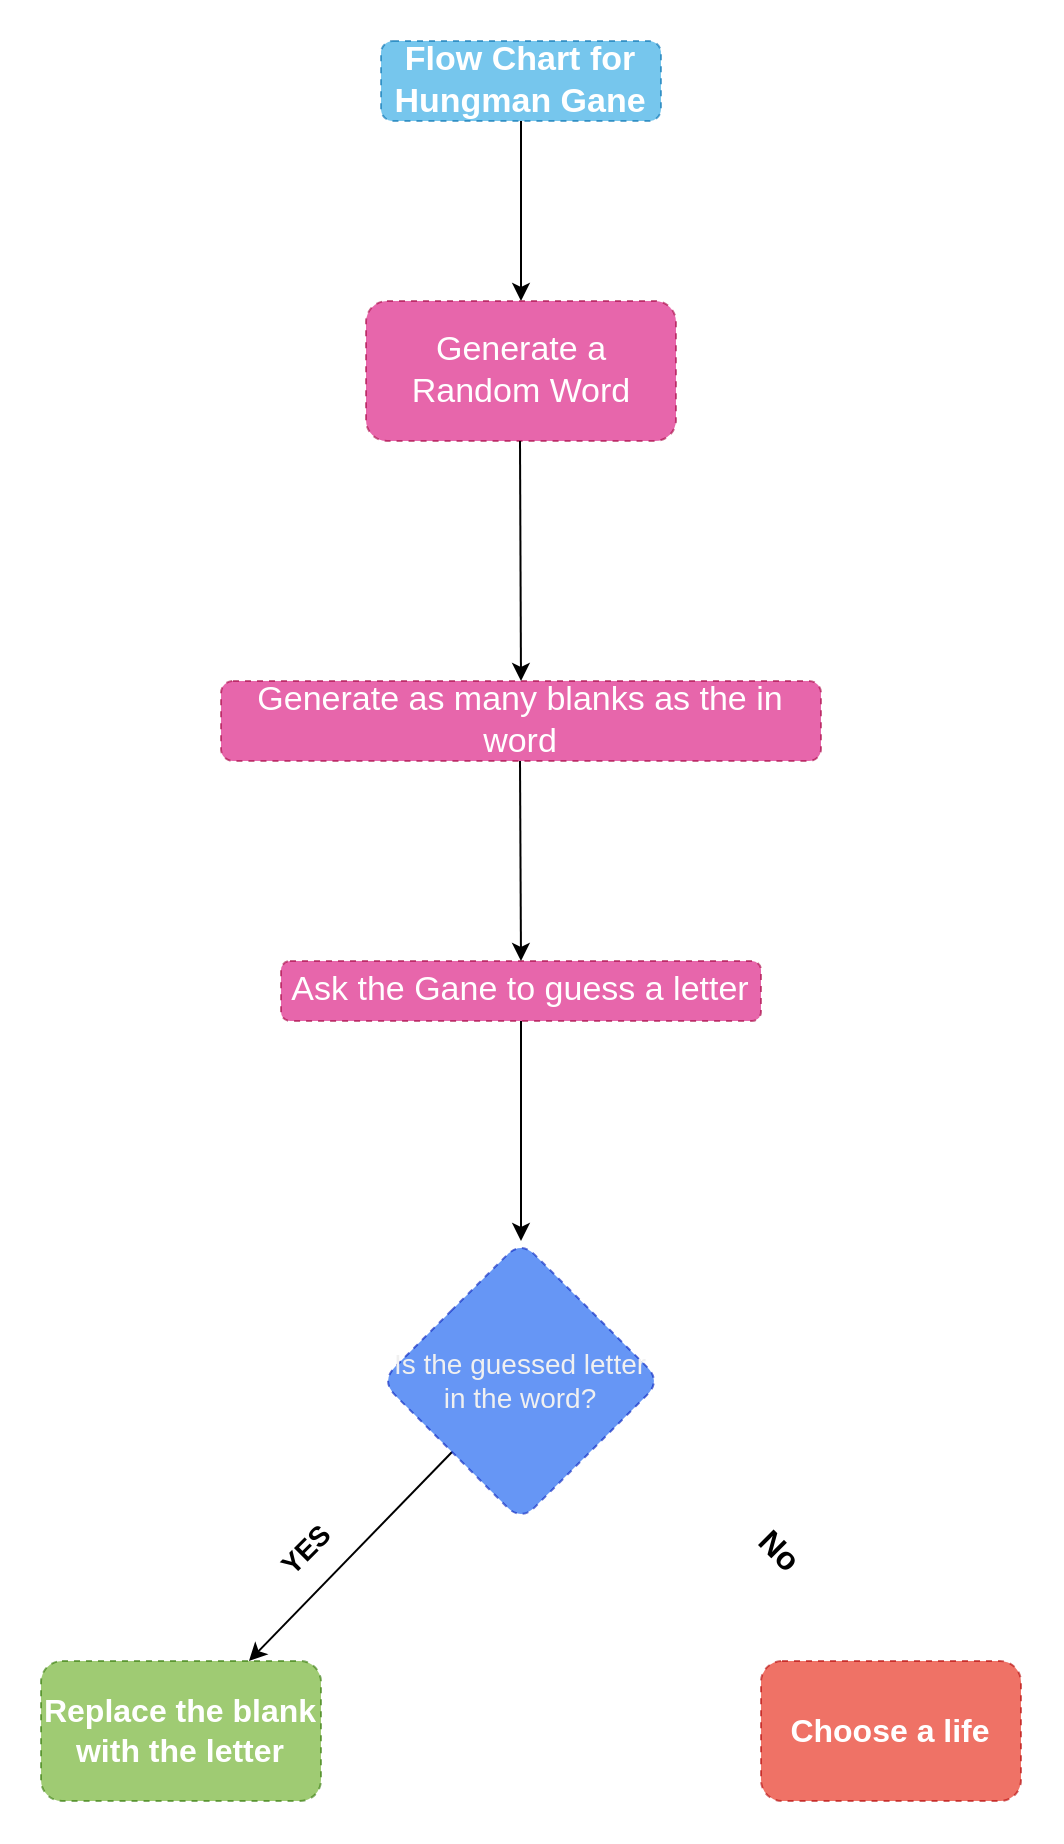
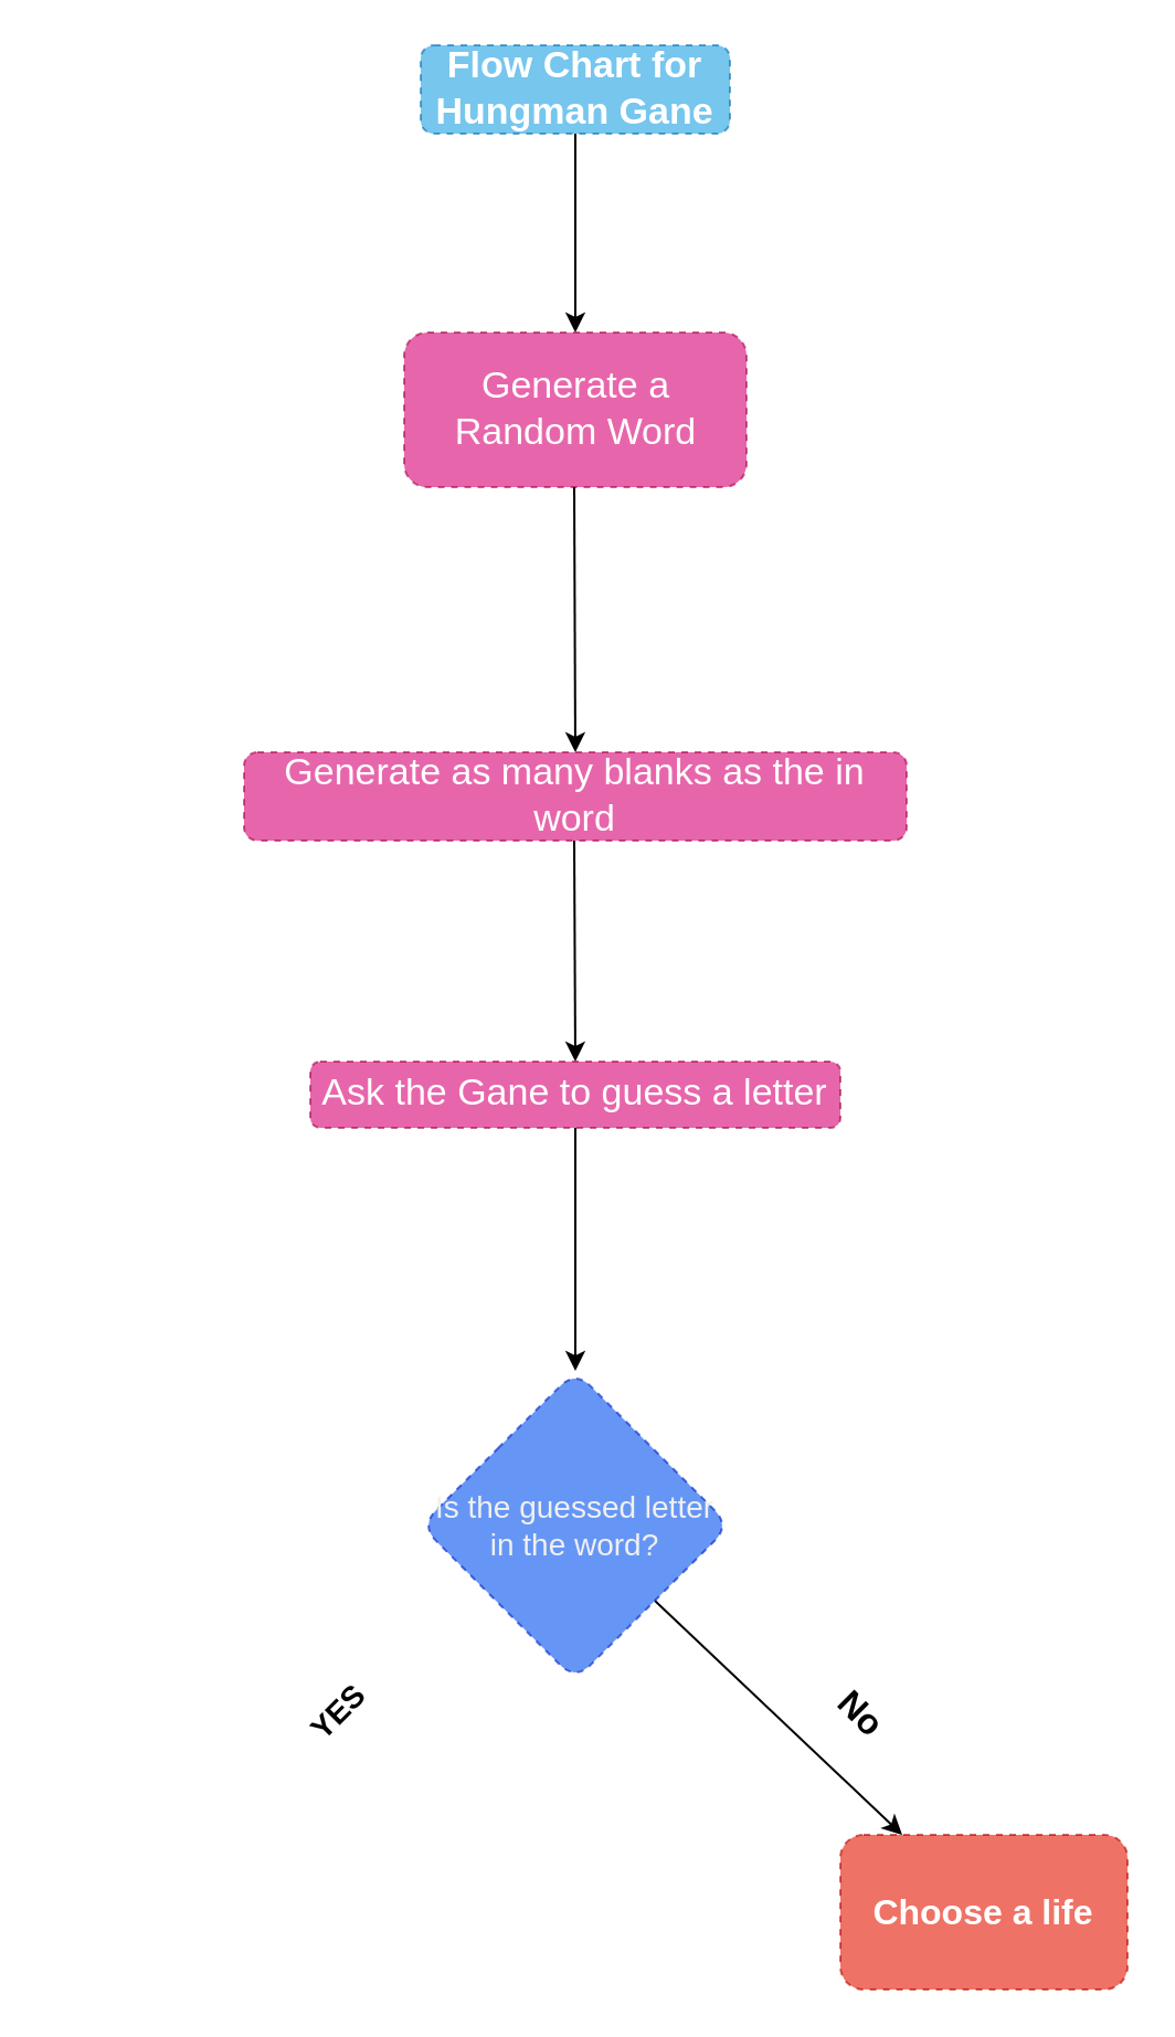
+ <mxCell id="12" value="" style="edgeStyle=none;html=1;fontSize=14;" edge="1" parent="1" source="13" target="16"><mxGeometry relative="1" as="geometry" /></mxCell>
- <mxCell id="11" value="" style="edgeStyle=none;html=1;fontSize=14;" edge="1" parent="1" source="13" target="14"><mxGeometry relative="1" as="geometry" /></mxCell>
- <mxCell id="14" value="&lt;b&gt;&lt;font style=&quot;font-size: 16px;&quot;&gt;Replace the blank with the letter&lt;/font&gt;&lt;/b&gt;" style="whiteSpace=wrap;html=1;fontSize=14;fillColor=#60a917;strokeColor=#2D7600;fontColor=#ffffff;rounded=1;dashed=1;opacity=60;glass=0;" vertex="1" parent="1"><mxGeometry x="20" y="830" width="140" height="70" as="geometry" /></mxCell>
